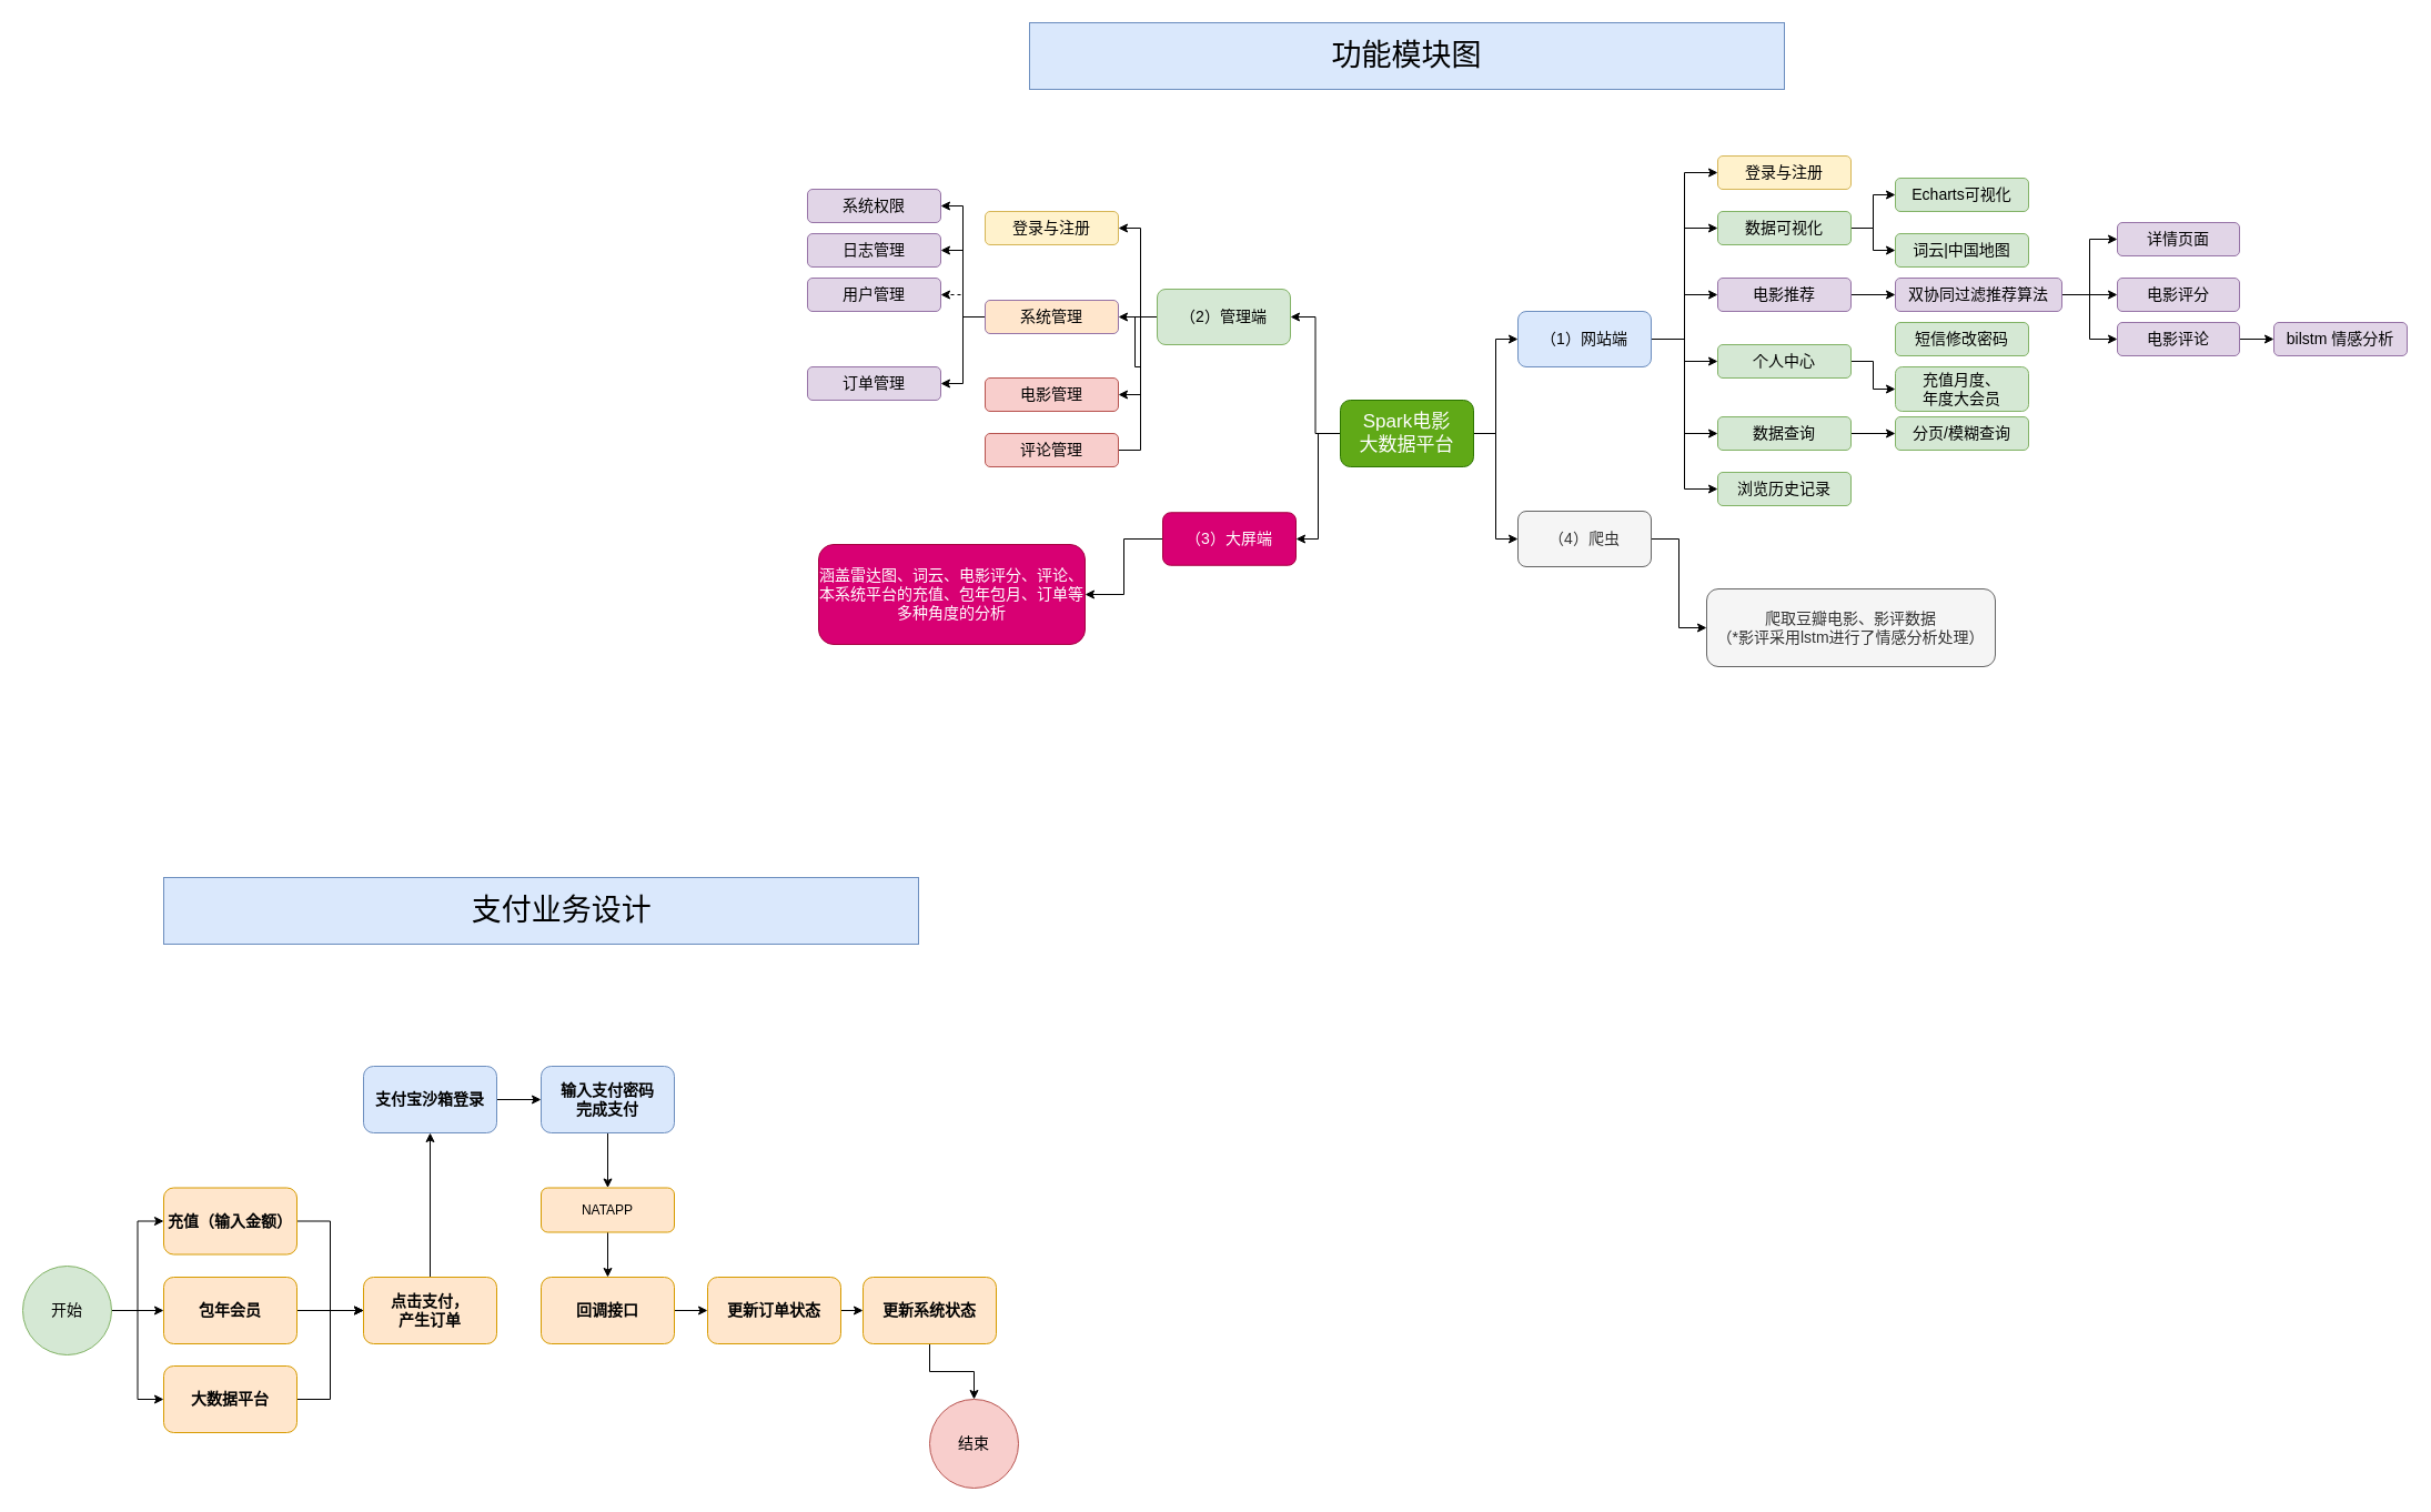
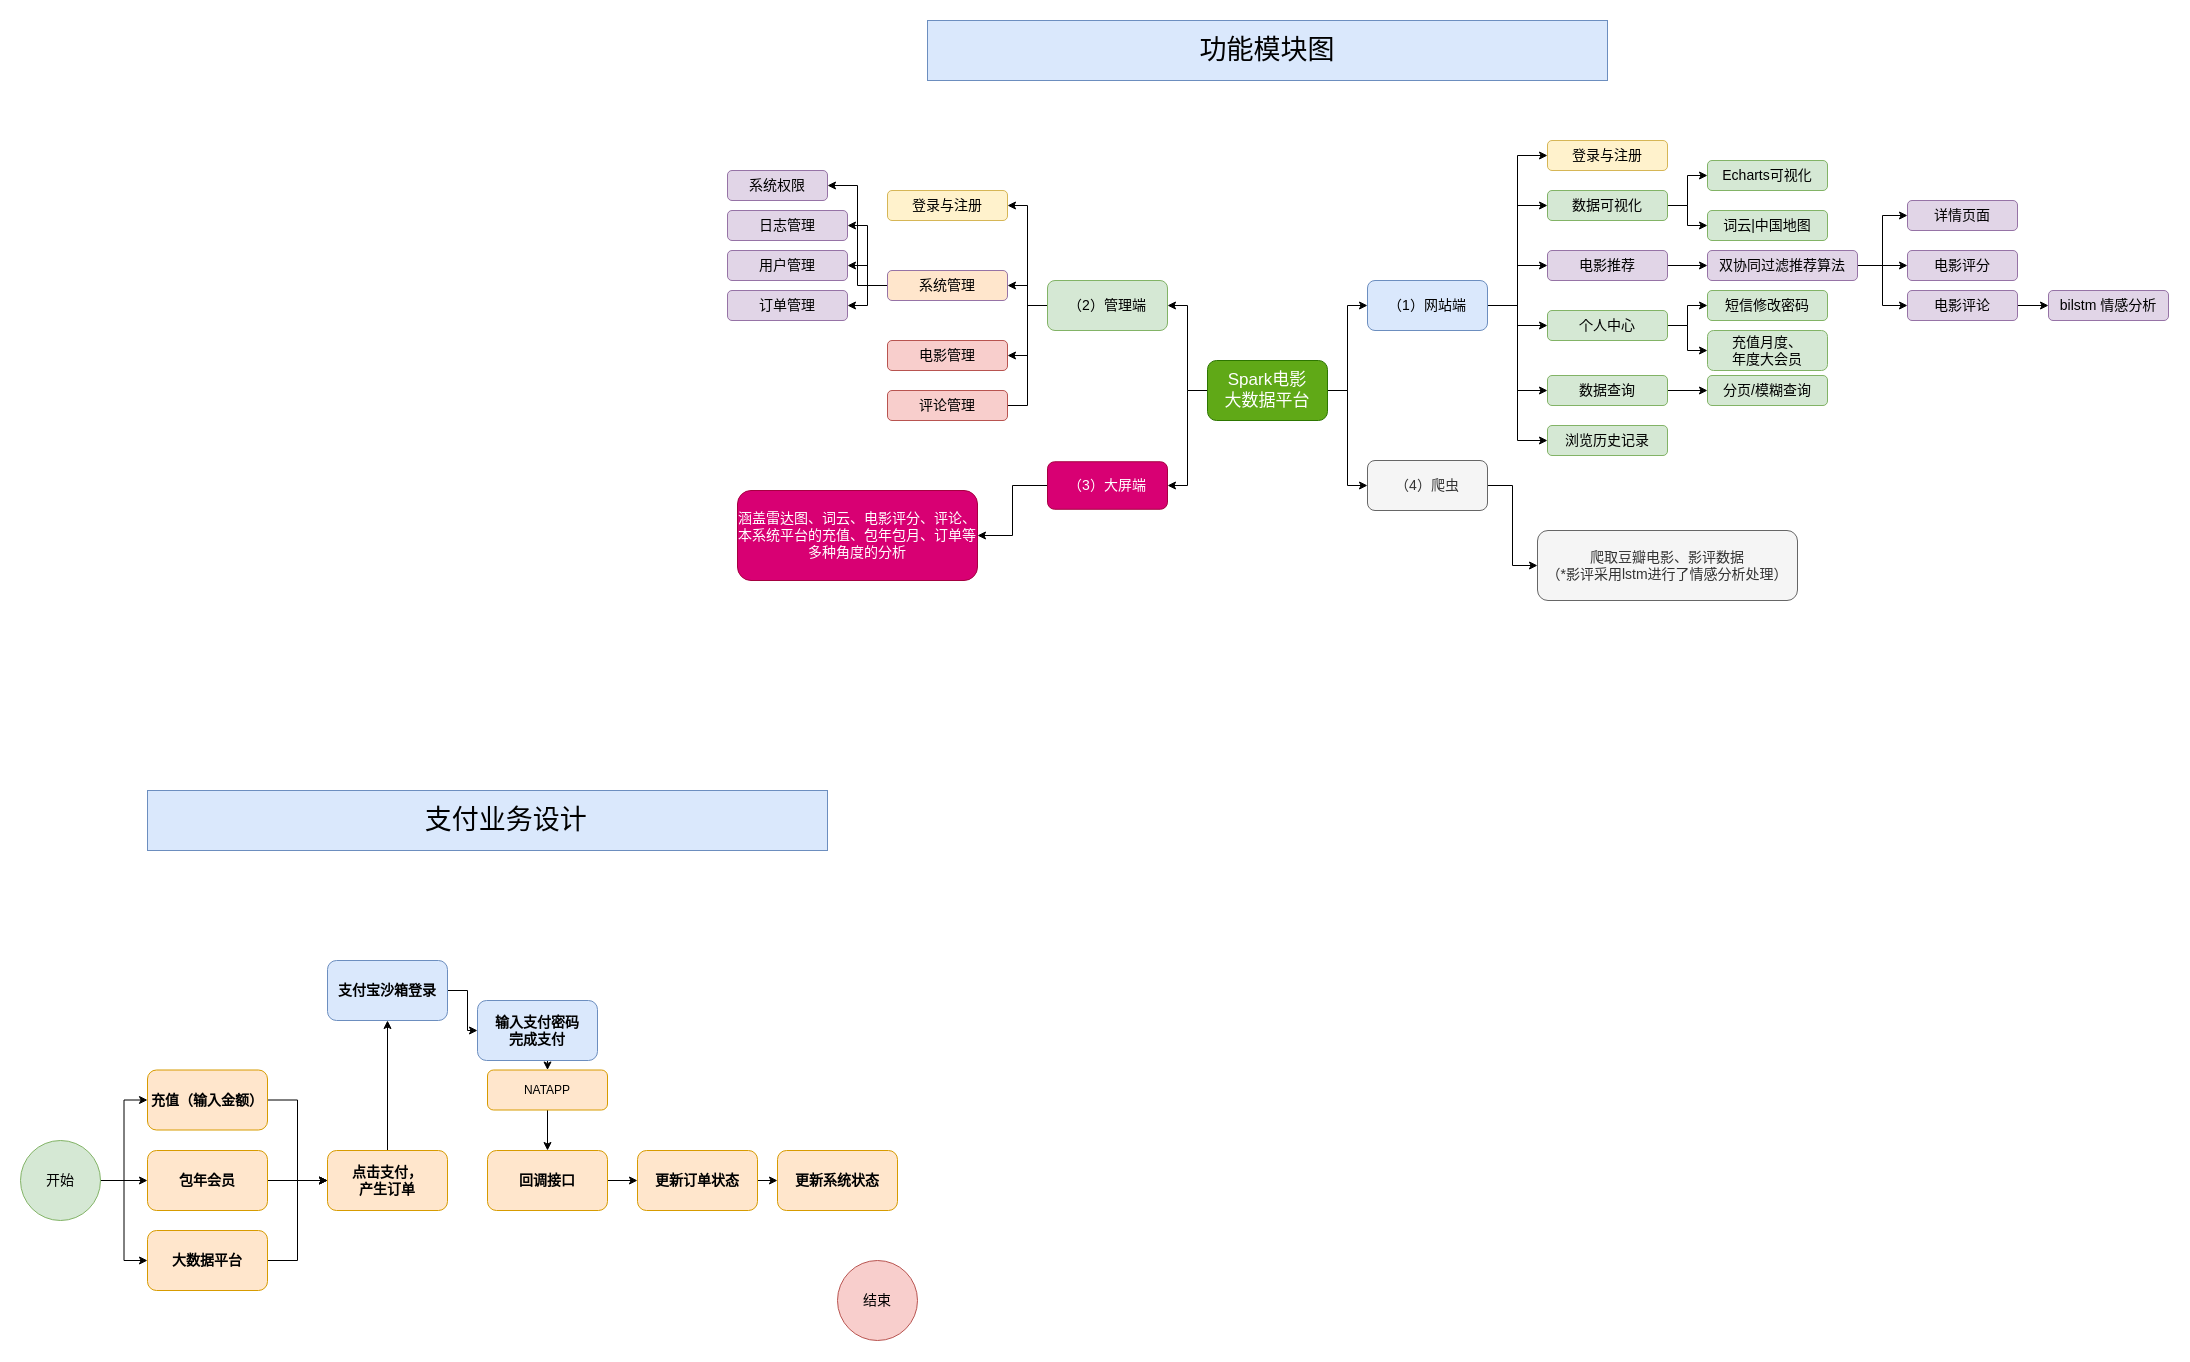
- <mxCell id="45" value="系统权限" style="rounded=1;whiteSpace=wrap;html=1;fontSize=14;fillColor=#e1d5e7;strokeColor=#9673a6;" parent="1" vertex="1"><mxGeometry x="727" y="170" width="120" height="30" as="geometry" /></mxCell>
+ <mxCell id="45" value="系统权限" style="rounded=1;whiteSpace=wrap;html=1;fontSize=14;fillColor=#e1d5e7;strokeColor=#9673a6;" parent="1" vertex="1"><mxGeometry x="727" y="170" width="100" height="30" as="geometry" /></mxCell>
- <mxCell id="50" style="edgeStyle=orthogonalEdgeStyle;rounded=0;orthogonalLoop=1;jettySize=auto;html=1;exitX=0;exitY=0.5;exitDx=0;exitDy=0;entryX=1;entryY=0.5;entryDx=0;entryDy=0;dashed=1;" parent="1" source="53" target="43" edge="1"><mxGeometry relative="1" as="geometry" /></mxCell>
+ <mxCell id="50" style="edgeStyle=orthogonalEdgeStyle;rounded=0;orthogonalLoop=1;jettySize=auto;html=1;exitX=0;exitY=0.5;exitDx=0;exitDy=0;entryX=1;entryY=0.5;entryDx=0;entryDy=0;" parent="1" source="53" target="43" edge="1"><mxGeometry relative="1" as="geometry" /></mxCell>
- <mxCell id="40" value="（2）管理端" style="rounded=1;whiteSpace=wrap;html=1;fontSize=14;fillColor=#d5e8d4;strokeColor=#82b366;" parent="1" vertex="1"><mxGeometry x="1042" y="260" width="120" height="50" as="geometry" /></mxCell>
+ <mxCell id="40" value="（2）管理端" style="rounded=1;whiteSpace=wrap;html=1;fontSize=14;fillColor=#d5e8d4;strokeColor=#82b366;" parent="1" vertex="1"><mxGeometry x="1047" y="280" width="120" height="50" as="geometry" /></mxCell>
+ <mxCell id="28" style="edgeStyle=orthogonalEdgeStyle;rounded=0;orthogonalLoop=1;jettySize=auto;html=1;exitX=1;exitY=0.5;exitDx=0;exitDy=0;entryX=0;entryY=0.5;entryDx=0;entryDy=0;" parent="1" source="30" target="82" edge="1"><mxGeometry relative="1" as="geometry" /></mxCell>
- <mxCell id="46" value="订单管理" style="rounded=1;whiteSpace=wrap;html=1;fontSize=14;fillColor=#e1d5e7;strokeColor=#9673a6;" parent="1" vertex="1"><mxGeometry x="727" y="330" width="120" height="30" as="geometry" /></mxCell>
+ <mxCell id="46" value="订单管理" style="rounded=1;whiteSpace=wrap;html=1;fontSize=14;fillColor=#e1d5e7;strokeColor=#9673a6;" parent="1" vertex="1"><mxGeometry x="727" y="290" width="120" height="30" as="geometry" /></mxCell>
- <mxCell id="68" value="输入支付密码&lt;br&gt;完成支付" style="rounded=1;whiteSpace=wrap;html=1;fontStyle=1;fontSize=14;fillColor=#dae8fc;strokeColor=#6c8ebf;" parent="1" vertex="1"><mxGeometry x="487" y="960" width="120" height="60" as="geometry" /></mxCell>
+ <mxCell id="68" value="输入支付密码&lt;br&gt;完成支付" style="rounded=1;whiteSpace=wrap;html=1;fontStyle=1;fontSize=14;fillColor=#dae8fc;strokeColor=#6c8ebf;" parent="1" vertex="1"><mxGeometry x="477" y="1000" width="120" height="60" as="geometry" /></mxCell>
- <mxCell id="73" style="edgeStyle=orthogonalEdgeStyle;rounded=0;orthogonalLoop=1;jettySize=auto;html=1;exitX=0.5;exitY=1;exitDx=0;exitDy=0;fontSize=14;" parent="1" source="74" target="79" edge="1"><mxGeometry relative="1" as="geometry" /></mxCell>
